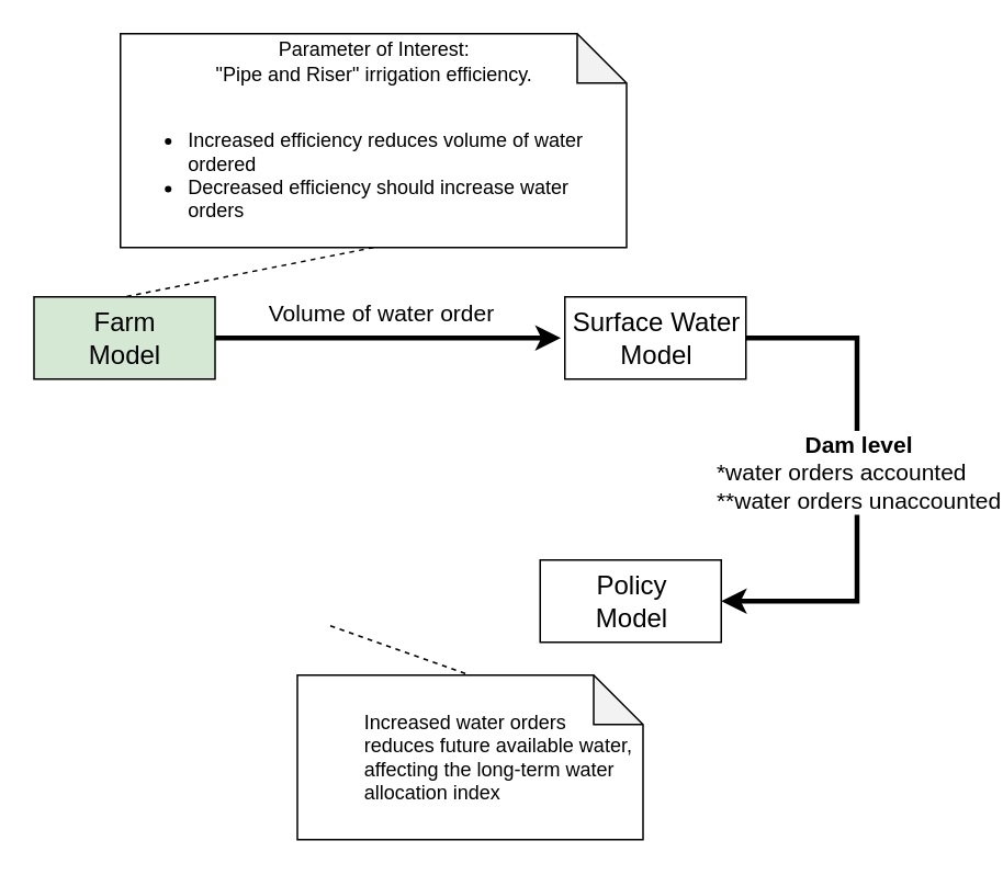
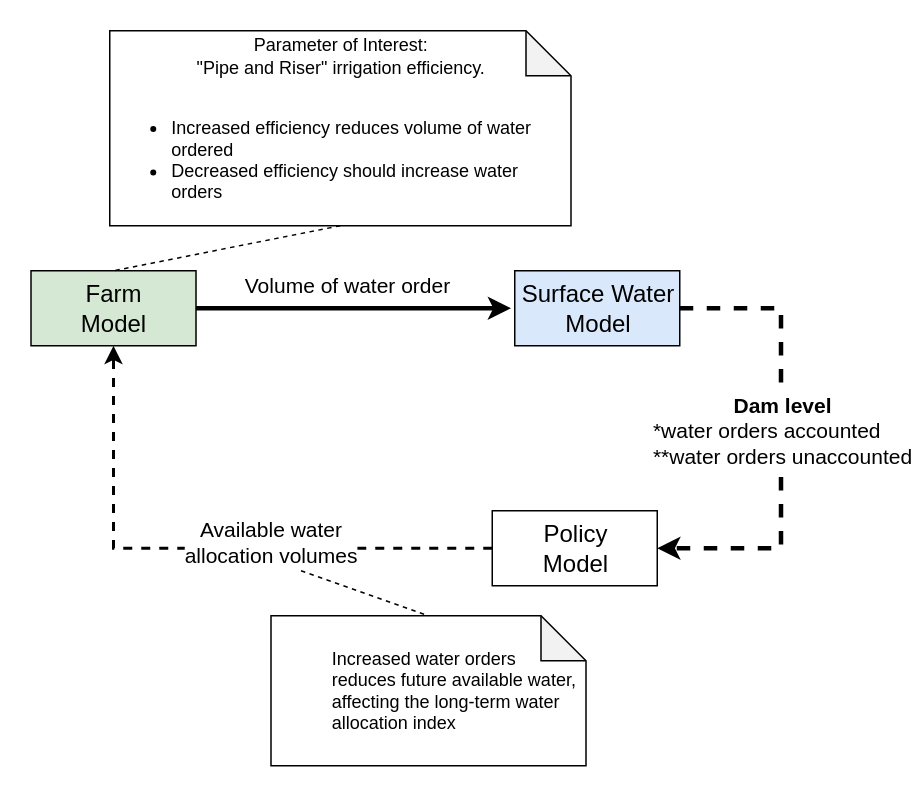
- <mxCell id="4" value="&lt;font style=&quot;font-size: 16px&quot;&gt;Surface Water&lt;br&gt;Model&lt;br&gt;&lt;/font&gt;" style="html=1;strokeWidth=1;strokeColor=#000000;" vertex="1" parent="1"><mxGeometry x="342.5" y="180" width="110" height="50" as="geometry" /></mxCell>
+ <mxCell id="4" value="&lt;font style=&quot;font-size: 16px&quot;&gt;Surface Water&lt;br&gt;Model&lt;br&gt;&lt;/font&gt;" style="html=1;strokeWidth=1;strokeColor=#000000;fillColor=#dae8fc;" vertex="1" parent="1"><mxGeometry x="342.5" y="180" width="110" height="50" as="geometry" /></mxCell>
- <mxCell id="9" style="edgeStyle=orthogonalEdgeStyle;rounded=0;html=1;exitX=1;exitY=0.5;startArrow=none;startFill=0;endArrow=classic;endFill=1;jettySize=auto;orthogonalLoop=1;exitDx=0;exitDy=0;strokeWidth=3;dashed=0;entryX=1;entryY=0.5;entryDx=0;entryDy=0;" edge="1" parent="1" source="4" target="7"><mxGeometry relative="1" as="geometry"><Array as="points"><mxPoint x="520" y="205" /><mxPoint x="520" y="365" /></Array><mxPoint x="190" y="410" as="sourcePoint" /><mxPoint x="590" y="370" as="targetPoint" /></mxGeometry></mxCell>
+ <mxCell id="9" style="edgeStyle=orthogonalEdgeStyle;rounded=0;html=1;exitX=1;exitY=0.5;startArrow=none;startFill=0;endArrow=classic;endFill=1;jettySize=auto;orthogonalLoop=1;exitDx=0;exitDy=0;strokeWidth=3;dashed=1;entryX=1;entryY=0.5;entryDx=0;entryDy=0;" edge="1" parent="1" source="4" target="7"><mxGeometry relative="1" as="geometry"><Array as="points"><mxPoint x="520" y="205" /><mxPoint x="520" y="365" /></Array><mxPoint x="190" y="410" as="sourcePoint" /><mxPoint x="590" y="370" as="targetPoint" /></mxGeometry></mxCell>
+ <mxCell id="5" style="edgeStyle=orthogonalEdgeStyle;rounded=0;jumpSize=6;orthogonalLoop=1;jettySize=auto;html=1;exitX=0;exitY=0.5;exitDx=0;exitDy=0;entryX=0.5;entryY=1;entryDx=0;entryDy=0;endArrow=classic;endFill=1;strokeWidth=2;dashed=1;" edge="1" parent="1" source="7" target="3"><mxGeometry relative="1" as="geometry" /></mxCell>
+ <mxCell id="6" value="&lt;font style=&quot;font-size: 14px&quot;&gt;Available water &lt;br&gt;allocation volumes&lt;/font&gt;" style="text;html=1;align=center;verticalAlign=middle;resizable=0;points=[];labelBackgroundColor=#ffffff;" vertex="1" connectable="0" parent="5"><mxGeometry x="-0.237" y="-5" relative="1" as="geometry"><mxPoint as="offset" /></mxGeometry></mxCell>
